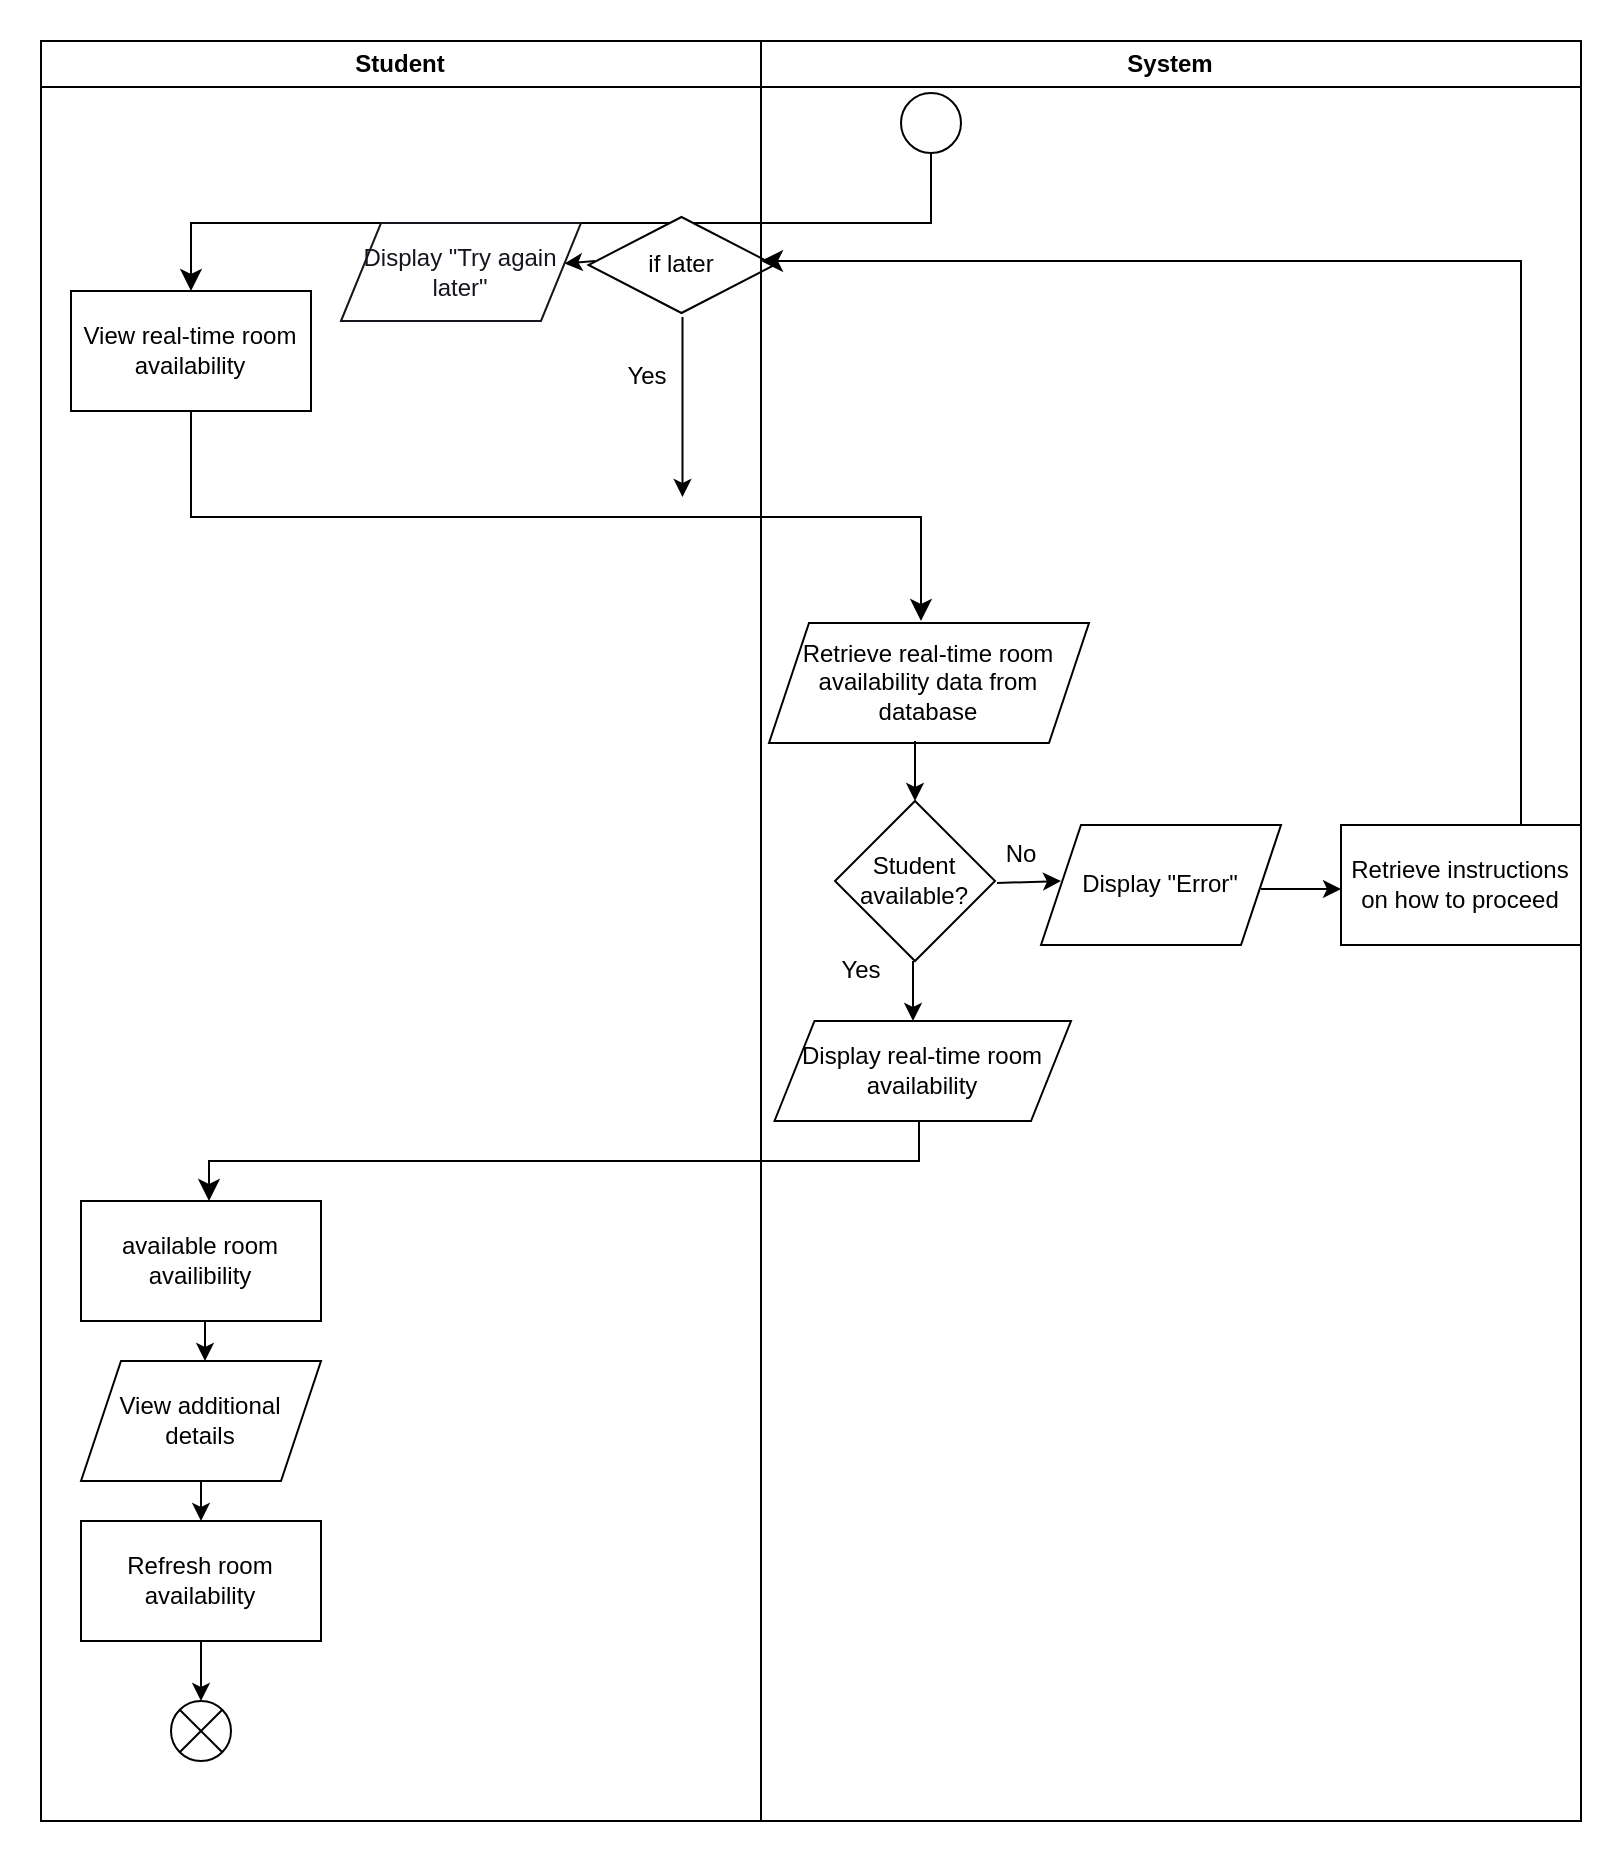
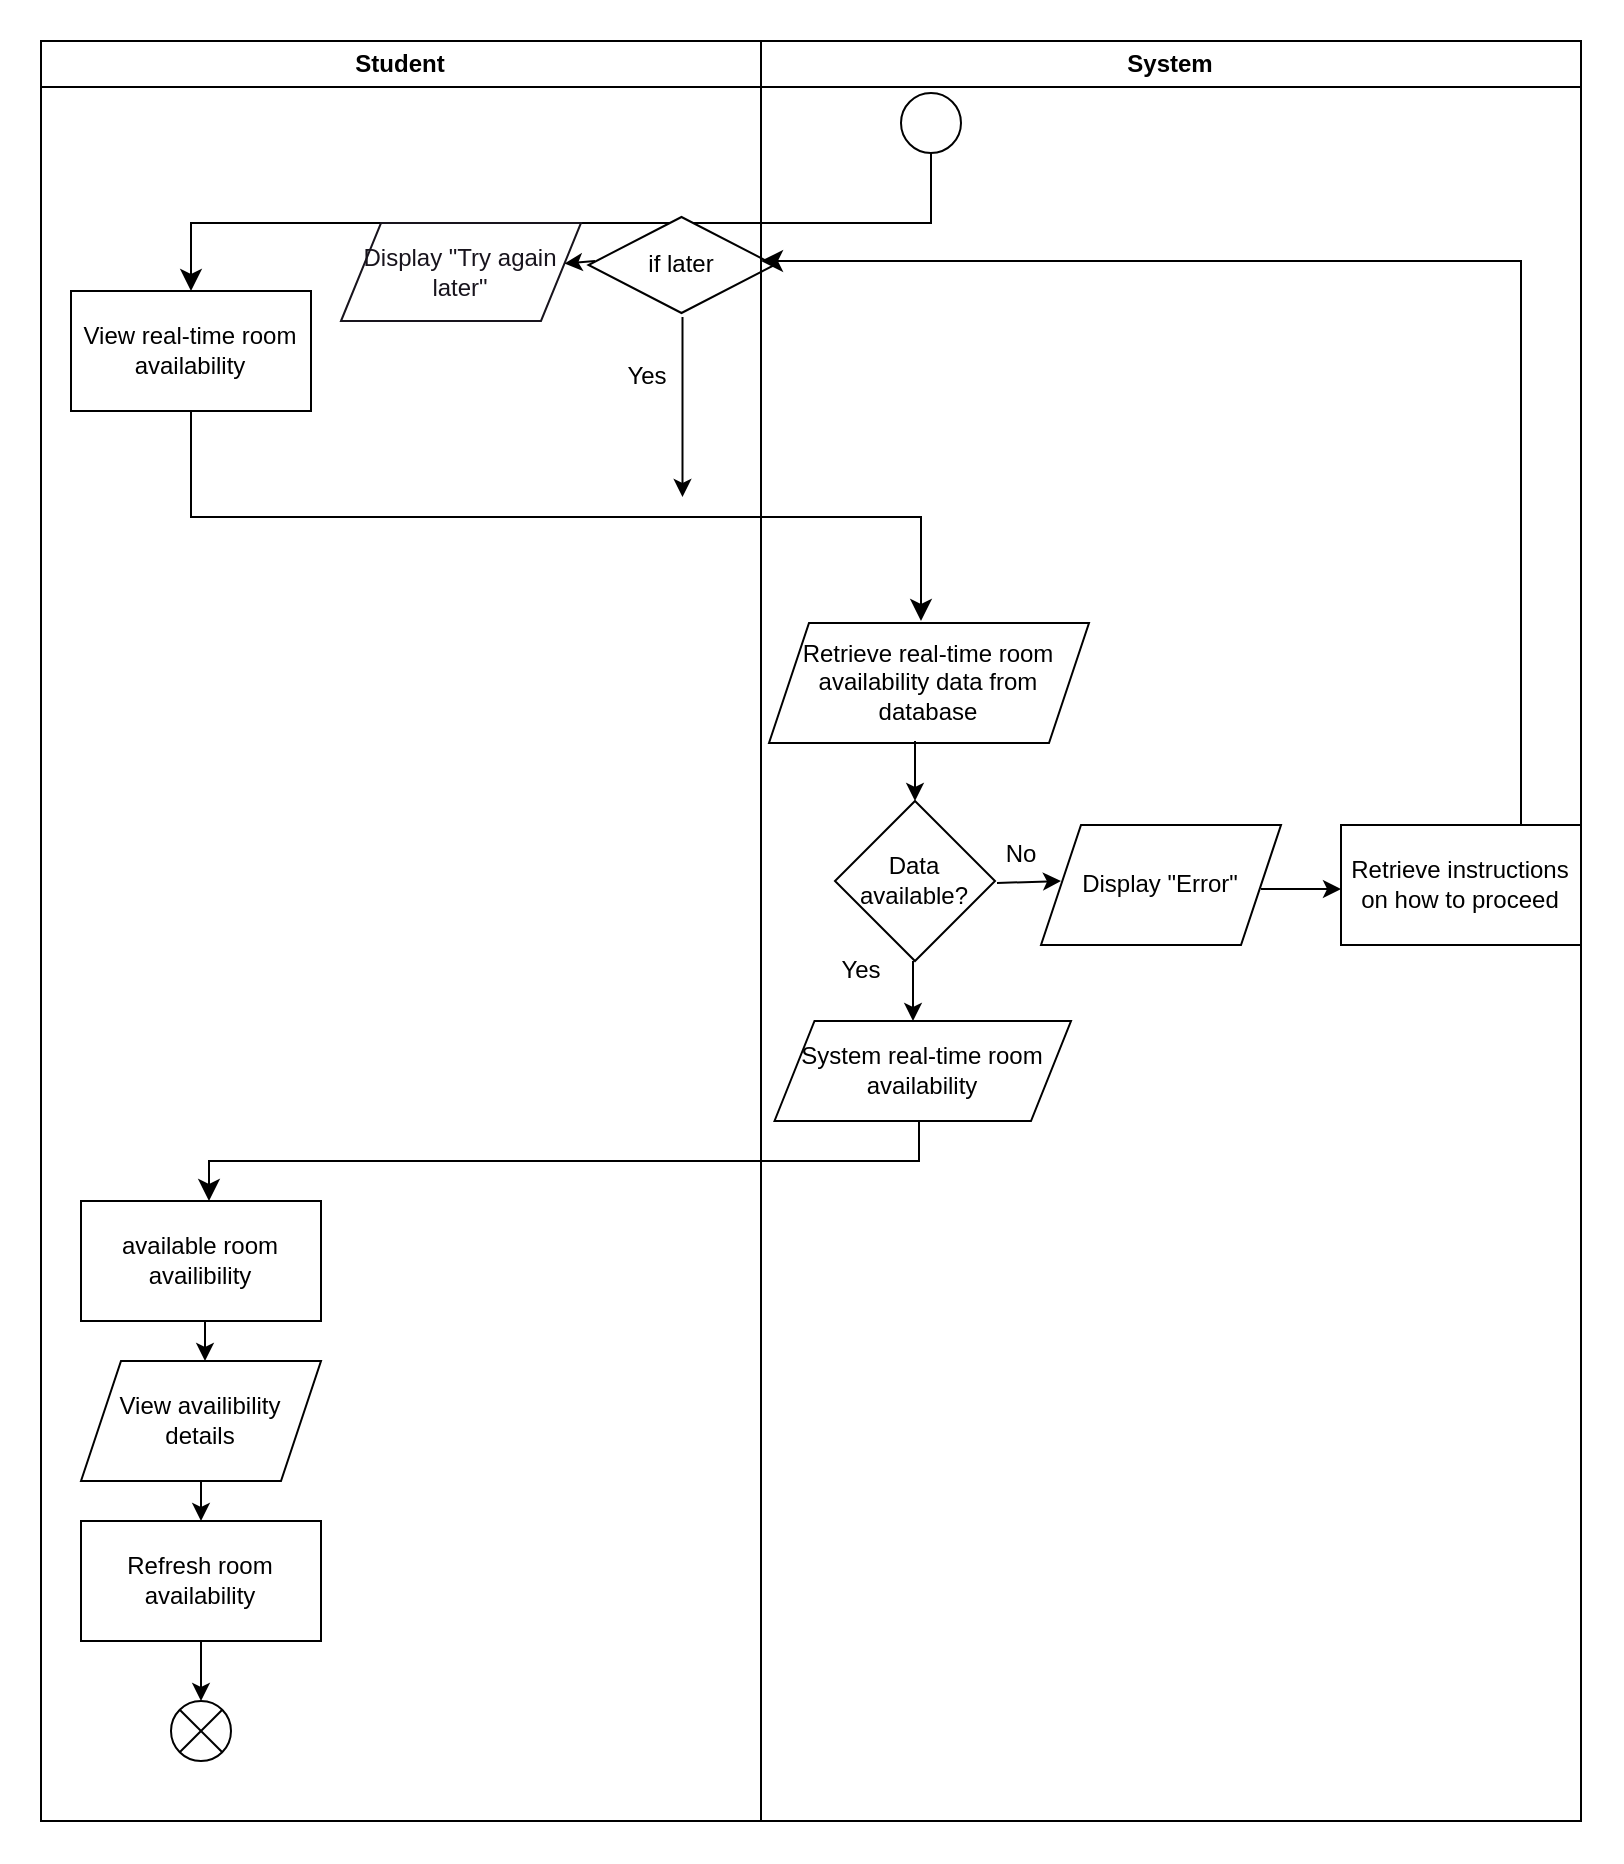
- <mxCell id="7" value="Student available?" style="rhombus;whiteSpace=wrap;html=1;" parent="1" vertex="1"><mxGeometry x="417" y="400" width="80" height="80" as="geometry" /></mxCell>
+ <mxCell id="7" value="Data available?" style="rhombus;whiteSpace=wrap;html=1;" parent="1" vertex="1"><mxGeometry x="417" y="400" width="80" height="80" as="geometry" /></mxCell>
- <mxCell id="21" value="Display real-time room availability" style="shape=parallelogram;perimeter=parallelogramPerimeter;whiteSpace=wrap;html=1;fixedSize=1;" parent="1" vertex="1"><mxGeometry x="386.75" y="510" width="148.25" height="50" as="geometry" /></mxCell>
+ <mxCell id="21" value="System real-time room availability" style="shape=parallelogram;perimeter=parallelogramPerimeter;whiteSpace=wrap;html=1;fixedSize=1;" parent="1" vertex="1"><mxGeometry x="386.75" y="510" width="148.25" height="50" as="geometry" /></mxCell>
- <mxCell id="11" value="View additional details" style="shape=parallelogram;perimeter=parallelogramPerimeter;whiteSpace=wrap;html=1;fixedSize=1;fontFamily=Helvetica;fontSize=12;fontColor=default;align=center;strokeColor=default;fillColor=default;" parent="1" vertex="1"><mxGeometry x="40" y="680" width="120" height="60" as="geometry" /></mxCell>
+ <mxCell id="11" value="View availibility details" style="shape=parallelogram;perimeter=parallelogramPerimeter;whiteSpace=wrap;html=1;fixedSize=1;fontFamily=Helvetica;fontSize=12;fontColor=default;align=center;strokeColor=default;fillColor=default;" parent="1" vertex="1"><mxGeometry x="40" y="680" width="120" height="60" as="geometry" /></mxCell>
